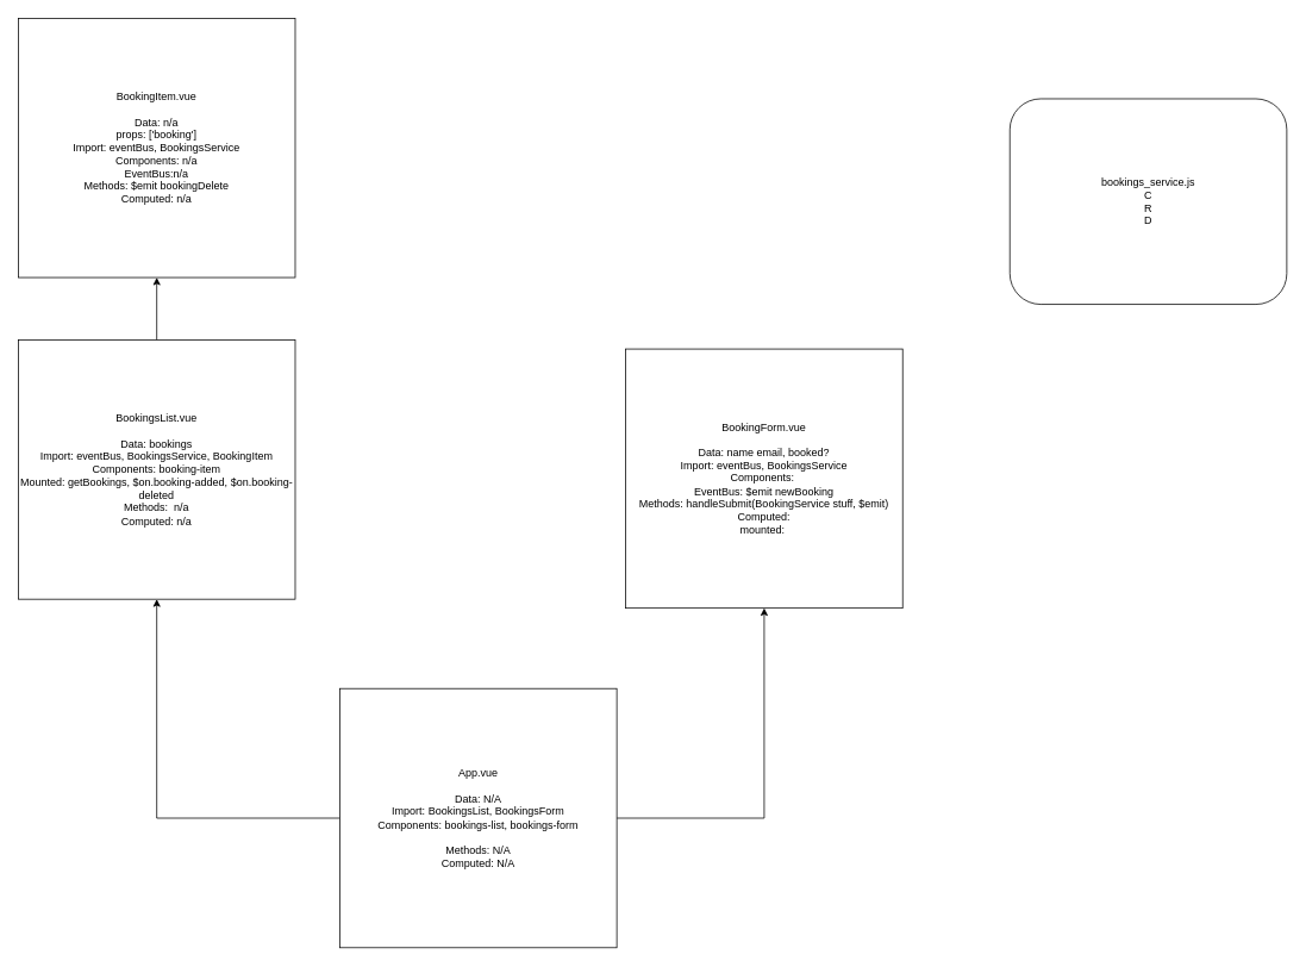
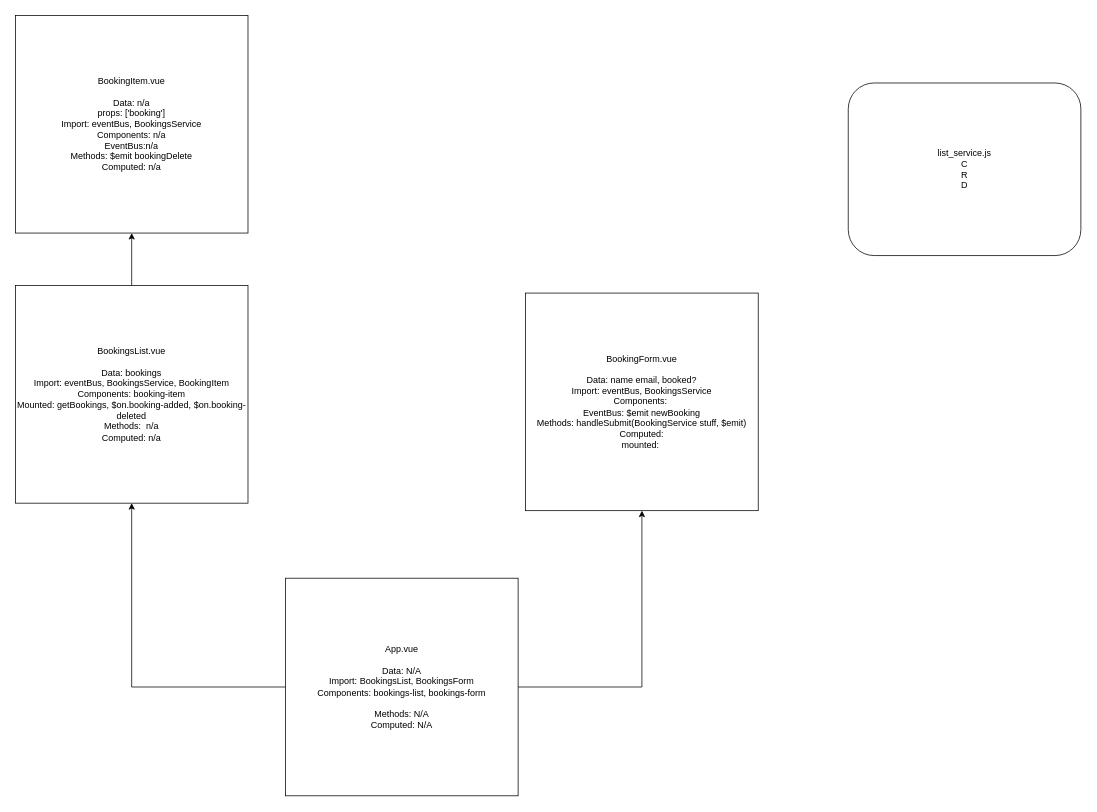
- <mxCell id="9" value="bookings_service.js&lt;br&gt;C&lt;br&gt;R&lt;br&gt;D" style="rounded=1;whiteSpace=wrap;html=1;" vertex="1" parent="1"><mxGeometry x="1130" y="110" width="310" height="230" as="geometry" /></mxCell>
+ <mxCell id="9" value="list_service.js&lt;br&gt;C&lt;br&gt;R&lt;br&gt;D" style="rounded=1;whiteSpace=wrap;html=1;" vertex="1" parent="1"><mxGeometry x="1130" y="110" width="310" height="230" as="geometry" /></mxCell>
